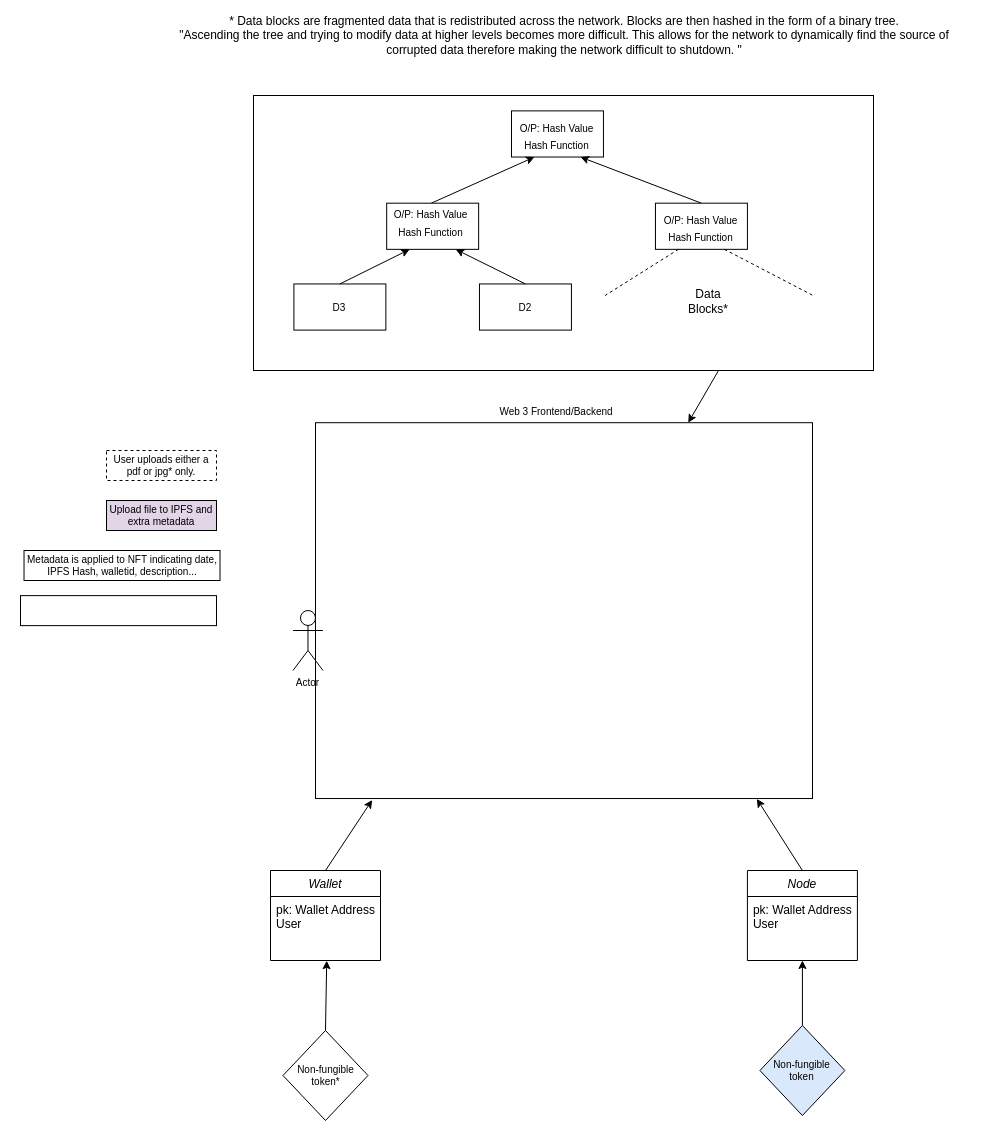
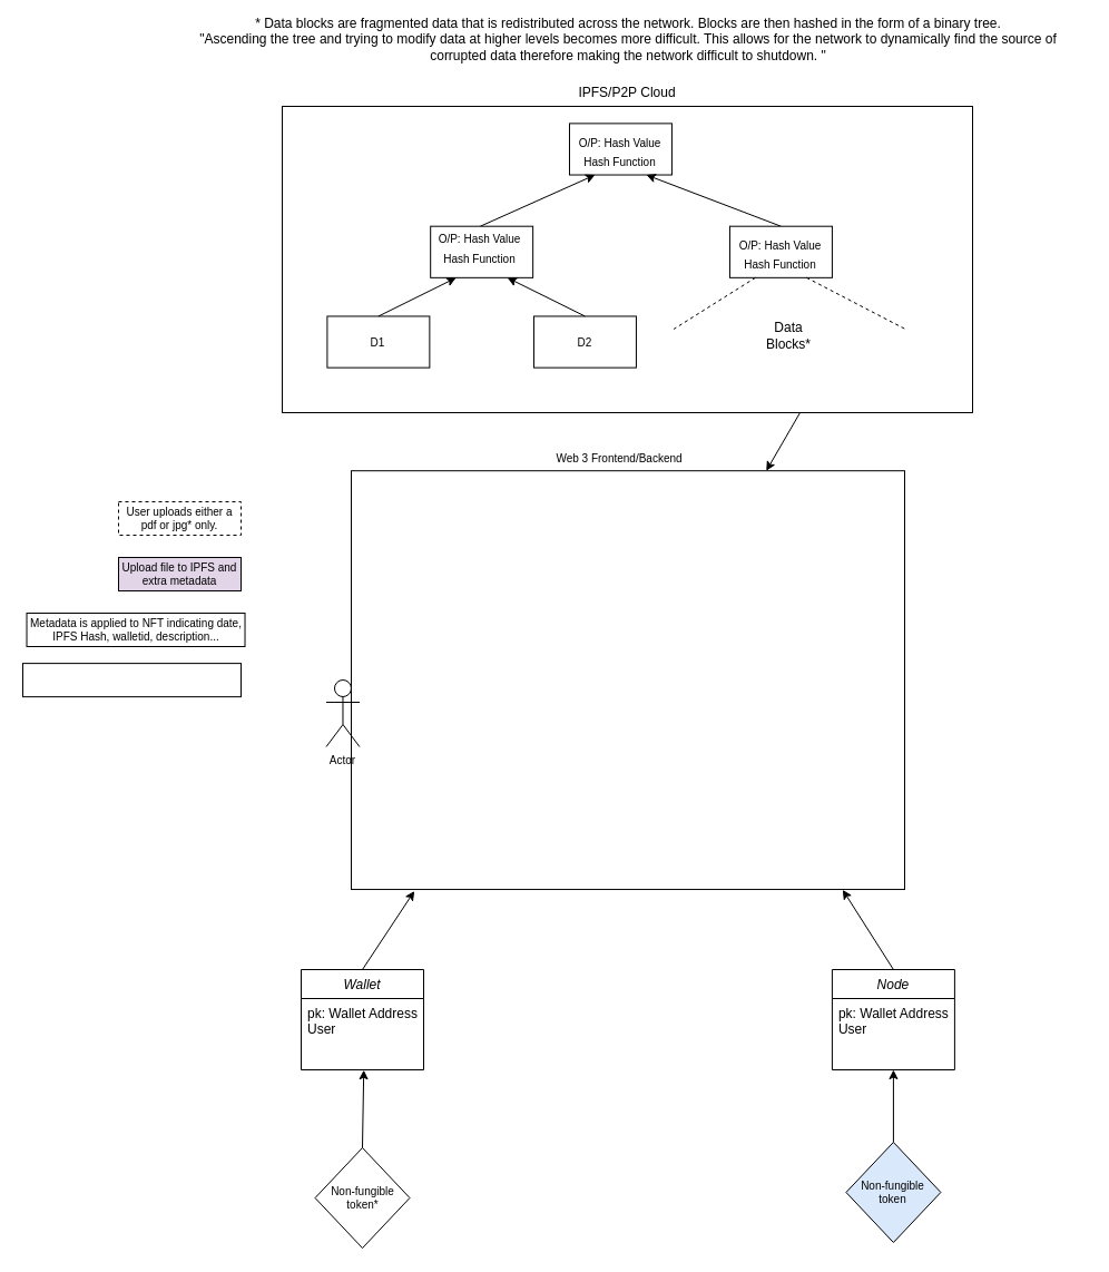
+ <mxCell id="4" value="IPFS/P2P Cloud" style="text;html=1;strokeColor=none;fillColor=none;align=center;verticalAlign=middle;whiteSpace=wrap;rounded=0;" parent="2" vertex="1"><mxGeometry x="250" width="120" height="25.0" as="geometry" /></mxCell>
- <mxCell id="24" value="D3" style="text;html=1;strokeColor=none;fillColor=none;align=center;verticalAlign=middle;whiteSpace=wrap;rounded=0;fontSize=10;" parent="5" vertex="1"><mxGeometry x="14.779" y="178.846" width="62.404" height="34.615" as="geometry" /></mxCell>
+ <mxCell id="24" value="D1" style="text;html=1;strokeColor=none;fillColor=none;align=center;verticalAlign=middle;whiteSpace=wrap;rounded=0;fontSize=10;" parent="5" vertex="1"><mxGeometry x="14.779" y="178.846" width="62.404" height="34.615" as="geometry" /></mxCell>
